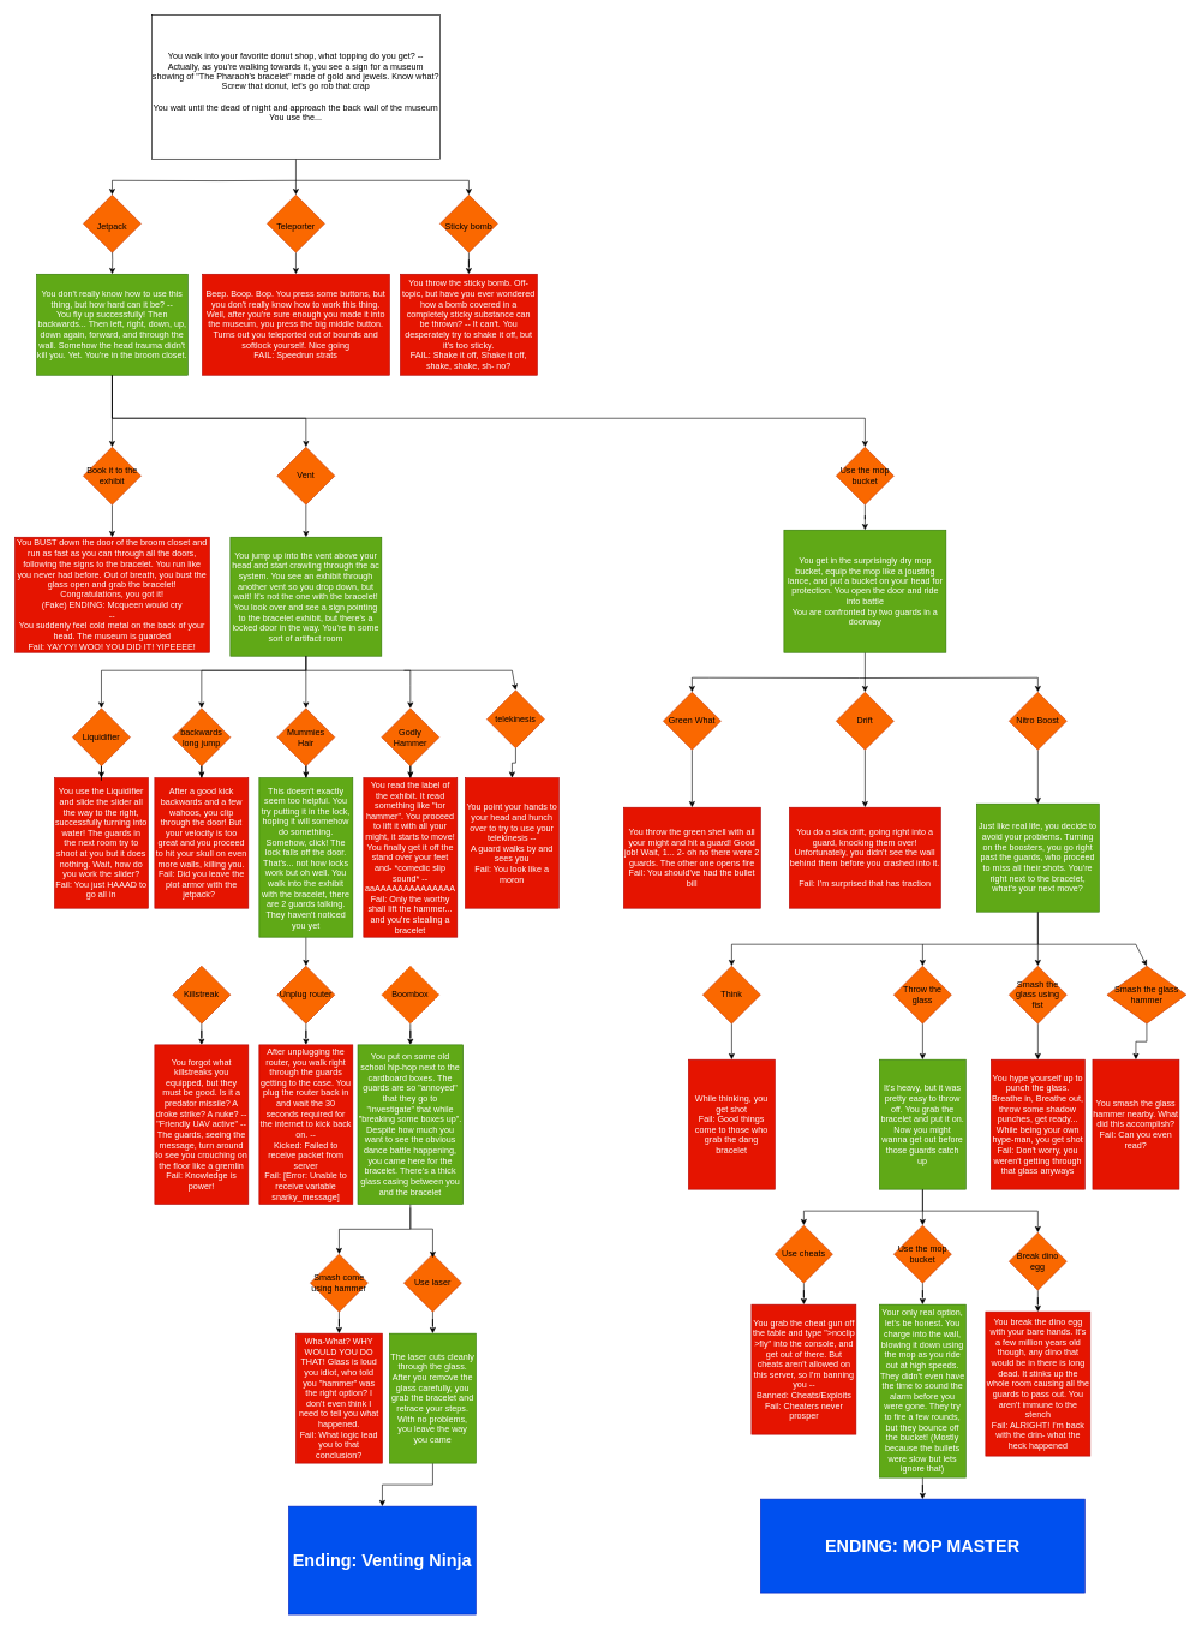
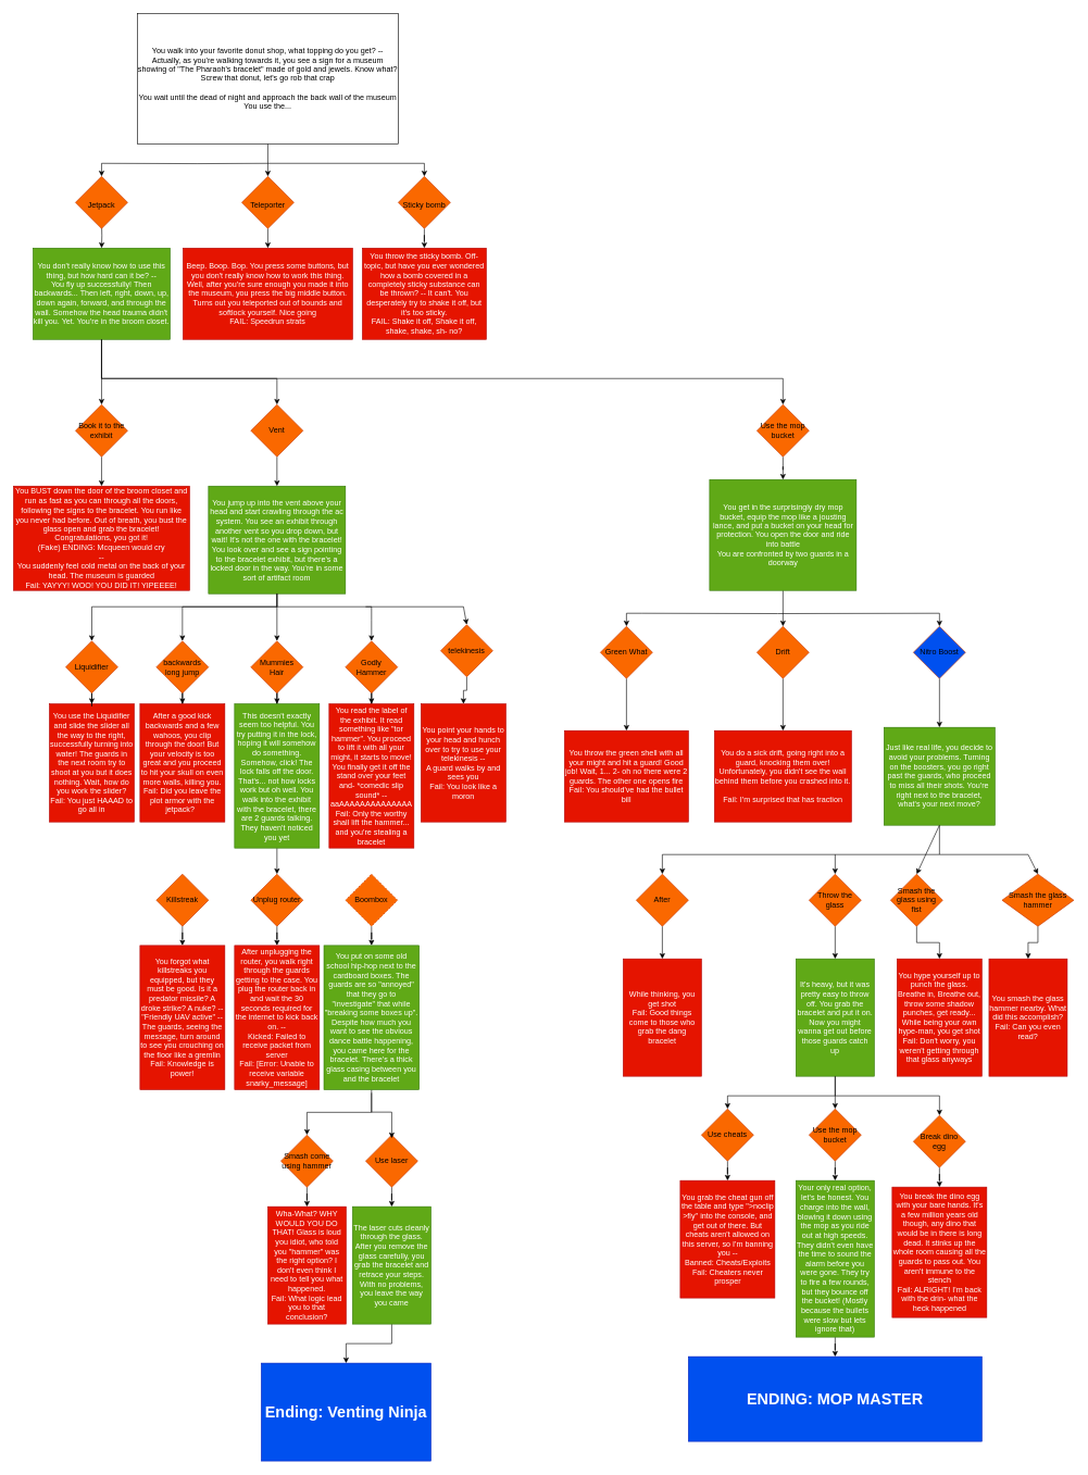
- <mxCell id="41" value="Nitro Boost" style="rhombus;whiteSpace=wrap;html=1;fillColor=#fa6800;strokeColor=#C73500;fontColor=#000000;" vertex="1" parent="1"><mxGeometry x="1400" y="960" width="80" height="80" as="geometry" /></mxCell>
+ <mxCell id="41" value="Nitro Boost" style="rhombus;whiteSpace=wrap;html=1;fillColor=#0050ef;strokeColor=#C73500;fontColor=#000000;" vertex="1" parent="1"><mxGeometry x="1400" y="960" width="80" height="80" as="geometry" /></mxCell>
- <mxCell id="60" value="Think" style="rhombus;whiteSpace=wrap;html=1;fillColor=#fa6800;strokeColor=#C73500;fontColor=#000000;" vertex="1" parent="1"><mxGeometry x="975" y="1340" width="80" height="80" as="geometry" /></mxCell>
+ <mxCell id="60" value="After" style="rhombus;whiteSpace=wrap;html=1;fillColor=#fa6800;strokeColor=#C73500;fontColor=#000000;" vertex="1" parent="1"><mxGeometry x="975" y="1340" width="80" height="80" as="geometry" /></mxCell>
- <mxCell id="5" value="Smash the glass using fist" style="rhombus;whiteSpace=wrap;html=1;fillColor=#fa6800;strokeColor=#C73500;fontColor=#000000;" vertex="1" parent="1"><mxGeometry x="1400" y="1340" width="80" height="80" as="geometry" /></mxCell>
+ <mxCell id="5" value="Smash the glass using fist" style="rhombus;whiteSpace=wrap;html=1;fillColor=#fa6800;strokeColor=#C73500;fontColor=#000000;" vertex="1" parent="1"><mxGeometry x="1365" y="1340" width="80" height="80" as="geometry" /></mxCell>
